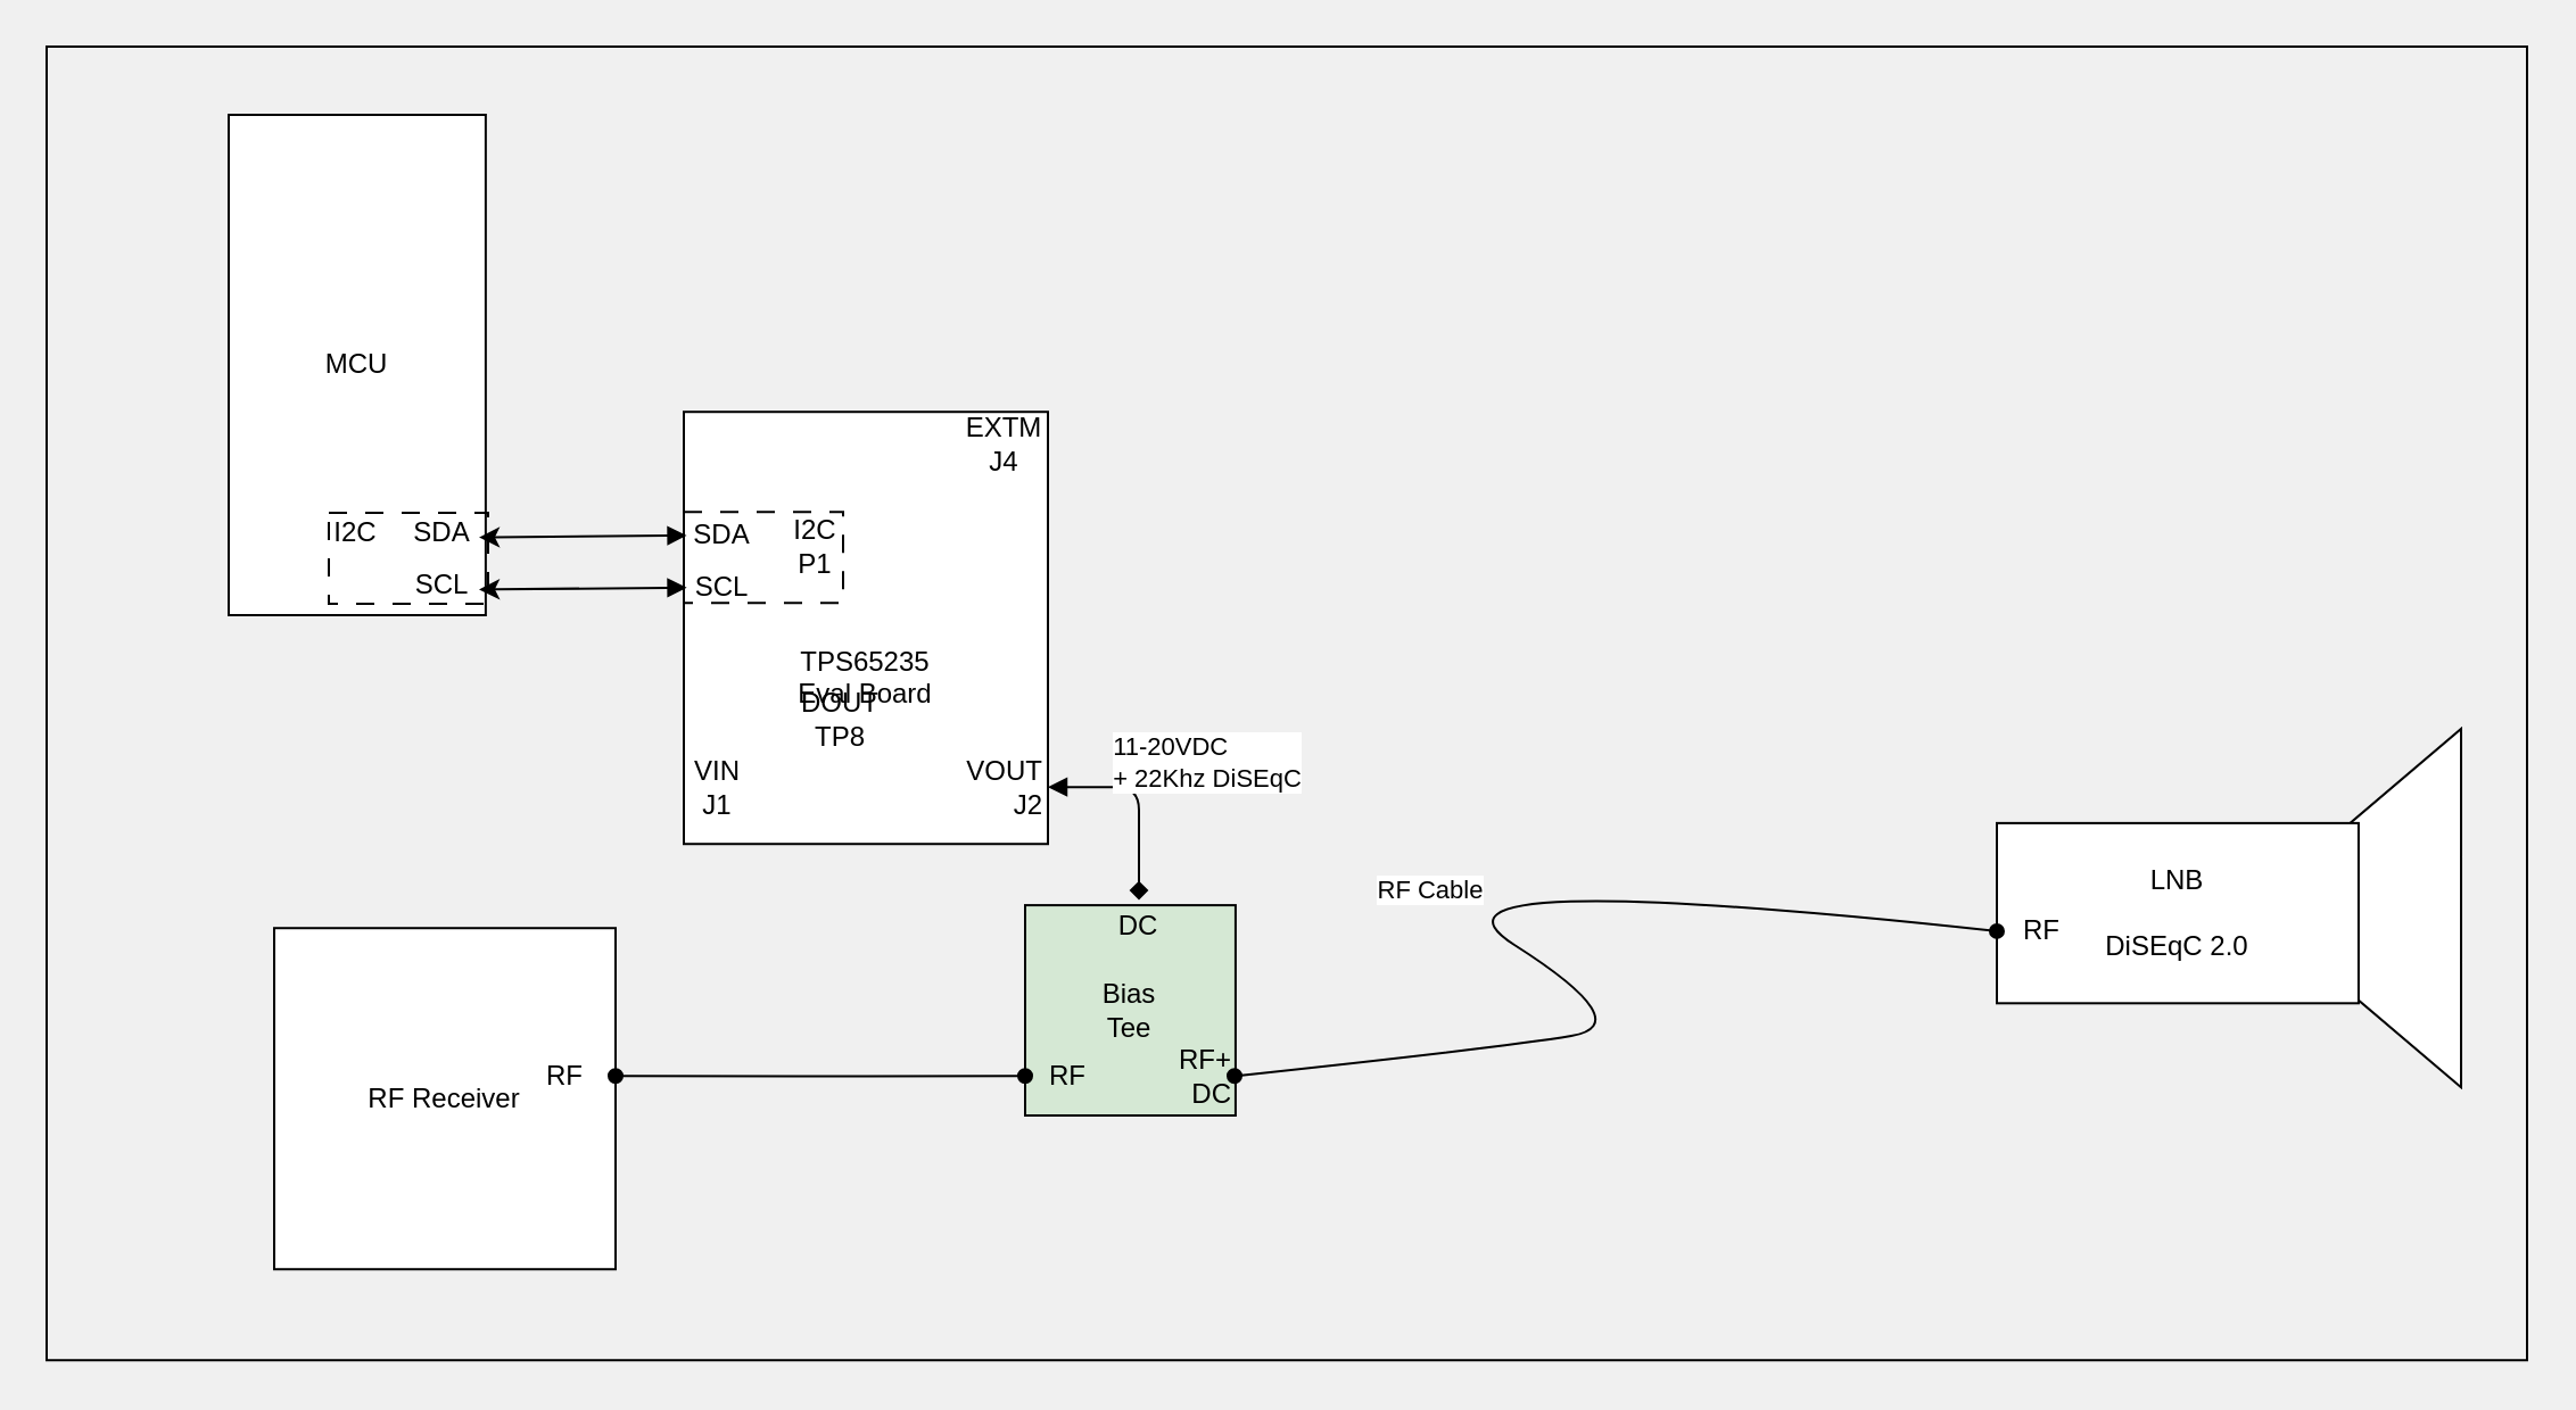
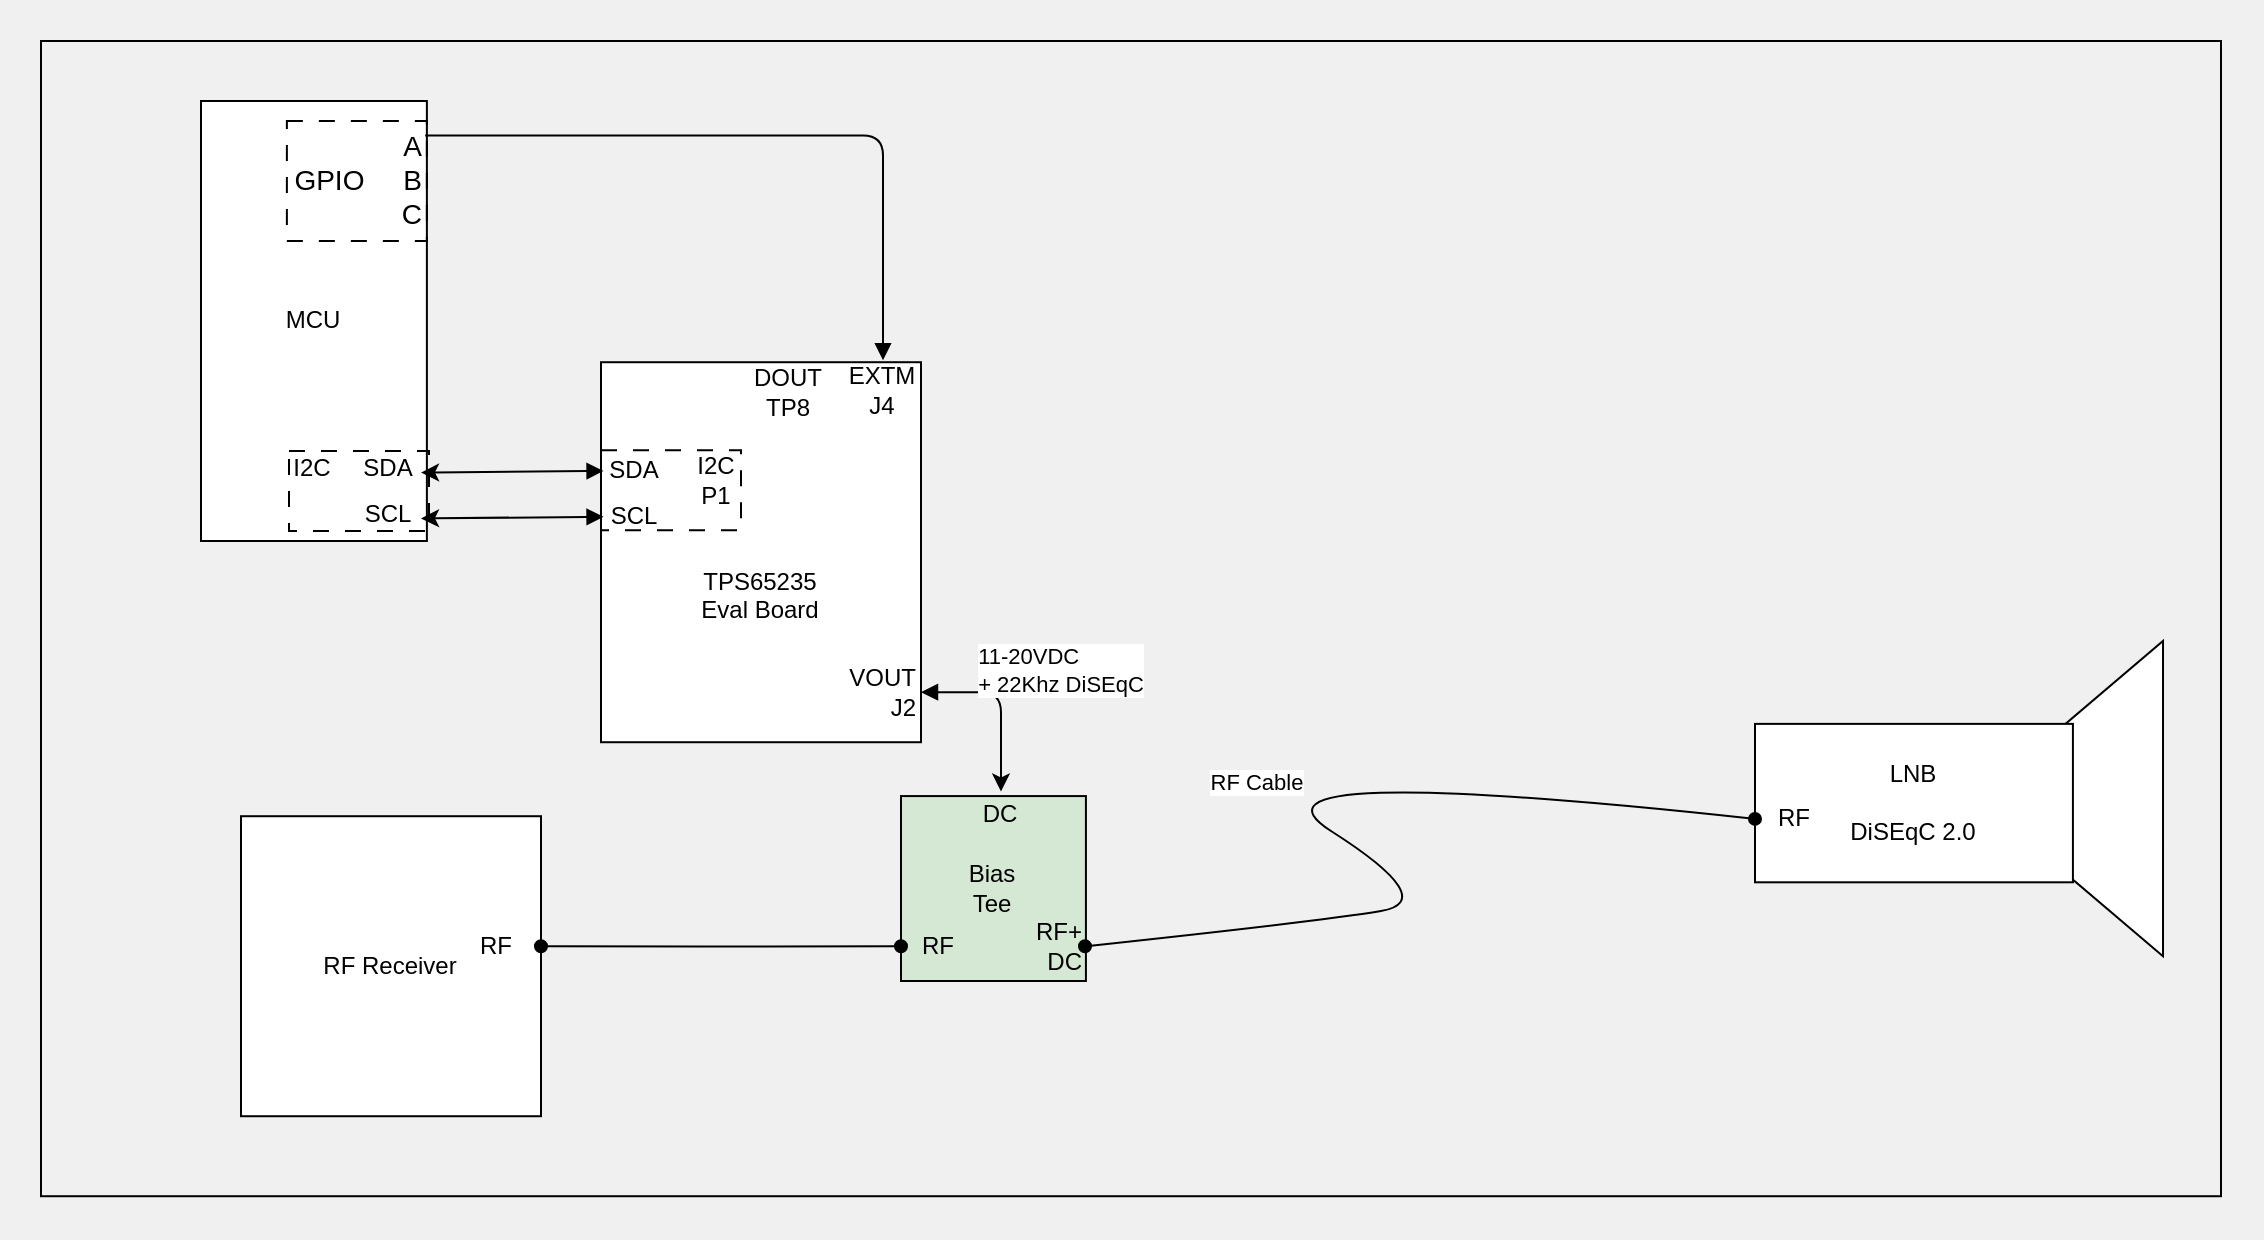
+ <mxCell id="35" style="edgeStyle=orthogonalEdgeStyle;html=1;entryX=0.988;entryY=0.12;entryDx=0;entryDy=0;startArrow=block;startFill=1;exitX=0.5;exitY=0;exitDx=0;exitDy=0;entryPerimeter=0;endArrow=none;endFill=0;" parent="1" source="34" target="33" edge="1"><mxGeometry relative="1" as="geometry"><mxPoint x="311.29" y="200.813" as="sourcePoint" /><mxPoint x="220.01" y="200.8" as="targetPoint" /></mxGeometry></mxCell>
+ <mxCell id="33" value="&lt;font style=&quot;font-size: 14px;&quot;&gt;A&lt;br&gt;GPIO&amp;nbsp; &amp;nbsp; &amp;nbsp;B&lt;br&gt;C&lt;/font&gt;" style="rounded=0;whiteSpace=wrap;html=1;fillColor=none;dashed=1;dashPattern=8 8;align=right;" parent="1" vertex="1"><mxGeometry x="142.94" y="60" width="70" height="60" as="geometry" /></mxCell>
- <mxCell id="36" value="DOUT&lt;br&gt;TP8" style="text;html=1;strokeColor=none;fillColor=none;align=center;verticalAlign=middle;whiteSpace=wrap;rounded=0;" vertex="1" parent="1"><mxGeometry x="353.65" y="300.61" width="30" height="30" as="geometry" /></mxCell>
+ <mxCell id="36" value="DOUT&lt;br&gt;TP8" style="text;html=1;strokeColor=none;fillColor=none;align=center;verticalAlign=middle;whiteSpace=wrap;rounded=0;" vertex="1" parent="1"><mxGeometry x="378.65" y="180.61" width="30" height="30" as="geometry" /></mxCell>
- <mxCell id="19" value="VIN&lt;br&gt;J1" style="text;html=1;strokeColor=none;fillColor=none;align=center;verticalAlign=middle;whiteSpace=wrap;rounded=0;" parent="1" vertex="1"><mxGeometry x="300" y="330.61" width="30" height="30" as="geometry" /></mxCell>
- <mxCell id="37" value="&lt;div style=&quot;text-align: left;&quot;&gt;11-20VDC&lt;/div&gt;&lt;div style=&quot;text-align: left;&quot;&gt;+ 22Khz DiSEqC&lt;/div&gt;" style="edgeStyle=orthogonalEdgeStyle;html=1;entryX=0.5;entryY=0;entryDx=0;entryDy=0;startArrow=block;startFill=1;endArrow=diamond;" parent="1" source="4" target="24" edge="1"><mxGeometry x="0.011" y="34" relative="1" as="geometry"><mxPoint x="-4" y="-16" as="offset" /></mxGeometry></mxCell>
+ <mxCell id="37" value="&lt;div style=&quot;text-align: left;&quot;&gt;11-20VDC&lt;/div&gt;&lt;div style=&quot;text-align: left;&quot;&gt;+ 22Khz DiSEqC&lt;/div&gt;" style="edgeStyle=orthogonalEdgeStyle;html=1;entryX=0.5;entryY=0;entryDx=0;entryDy=0;startArrow=block;startFill=1;" parent="1" source="4" target="24" edge="1"><mxGeometry x="0.011" y="34" relative="1" as="geometry"><mxPoint x="-4" y="-16" as="offset" /></mxGeometry></mxCell>
